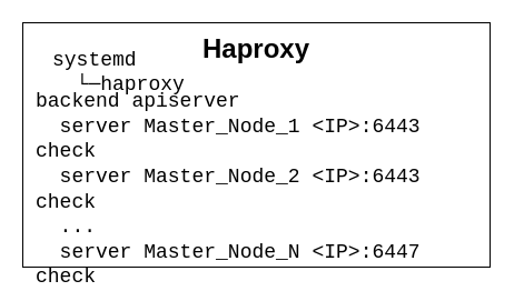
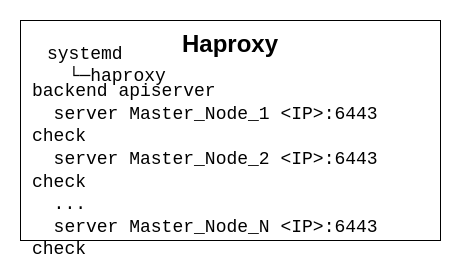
- <mxCell id="4" value="&lt;div style=&quot;font-size: 18px;&quot;&gt;&lt;font face=&quot;Courier New&quot; style=&quot;font-size: 18px;&quot;&gt;backend apiserver&lt;/font&gt;&lt;/div&gt;&lt;div style=&quot;font-size: 18px;&quot;&gt;&lt;font face=&quot;Courier New&quot; style=&quot;font-size: 18px;&quot;&gt;&amp;nbsp; server Master_Node_1 &amp;lt;IP&amp;gt;:6443 check&lt;/font&gt;&lt;/div&gt;&lt;div style=&quot;font-size: 18px;&quot;&gt;&lt;font face=&quot;Courier New&quot; style=&quot;font-size: 18px;&quot;&gt;&amp;nbsp; server Master_Node_2 &amp;lt;IP&amp;gt;:6443 check&lt;/font&gt;&lt;/div&gt;&lt;div style=&quot;font-size: 18px;&quot;&gt;&lt;font face=&quot;Courier New&quot; style=&quot;font-size: 18px;&quot;&gt;&amp;nbsp; ...&lt;/font&gt;&lt;/div&gt;&lt;div style=&quot;font-size: 18px;&quot;&gt;&lt;font face=&quot;Courier New&quot; style=&quot;font-size: 18px;&quot;&gt;&amp;nbsp; server Master_Node_N &amp;lt;IP&amp;gt;:6447 check&lt;/font&gt;&lt;/div&gt;" style="text;html=1;strokeColor=none;fillColor=none;align=left;verticalAlign=middle;whiteSpace=wrap;rounded=0;" vertex="1" parent="1"><mxGeometry x="30" y="110" width="400" height="120" as="geometry" /></mxCell>
+ <mxCell id="4" value="&lt;div style=&quot;font-size: 18px;&quot;&gt;&lt;font face=&quot;Courier New&quot; style=&quot;font-size: 18px;&quot;&gt;backend apiserver&lt;/font&gt;&lt;/div&gt;&lt;div style=&quot;font-size: 18px;&quot;&gt;&lt;font face=&quot;Courier New&quot; style=&quot;font-size: 18px;&quot;&gt;&amp;nbsp; server Master_Node_1 &amp;lt;IP&amp;gt;:6443 check&lt;/font&gt;&lt;/div&gt;&lt;div style=&quot;font-size: 18px;&quot;&gt;&lt;font face=&quot;Courier New&quot; style=&quot;font-size: 18px;&quot;&gt;&amp;nbsp; server Master_Node_2 &amp;lt;IP&amp;gt;:6443 check&lt;/font&gt;&lt;/div&gt;&lt;div style=&quot;font-size: 18px;&quot;&gt;&lt;font face=&quot;Courier New&quot; style=&quot;font-size: 18px;&quot;&gt;&amp;nbsp; ...&lt;/font&gt;&lt;/div&gt;&lt;div style=&quot;font-size: 18px;&quot;&gt;&lt;font face=&quot;Courier New&quot; style=&quot;font-size: 18px;&quot;&gt;&amp;nbsp; server Master_Node_N &amp;lt;IP&amp;gt;:6443 check&lt;/font&gt;&lt;/div&gt;" style="text;html=1;strokeColor=none;fillColor=none;align=left;verticalAlign=middle;whiteSpace=wrap;rounded=0;" vertex="1" parent="1"><mxGeometry x="30" y="110" width="400" height="120" as="geometry" /></mxCell>
